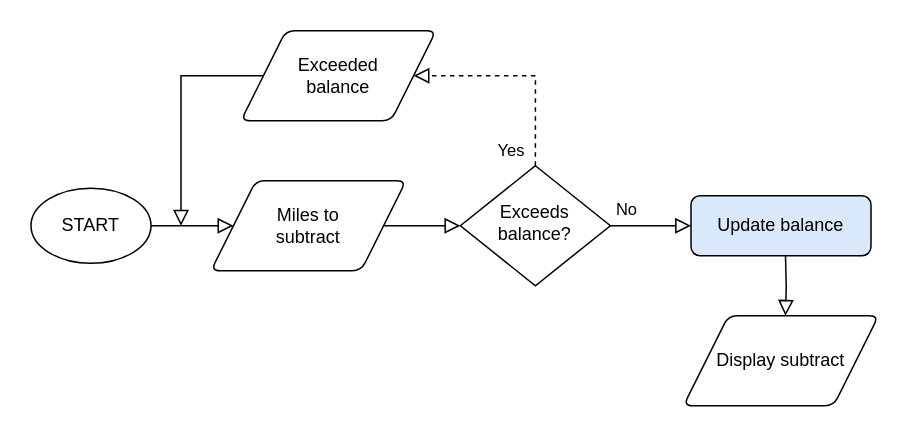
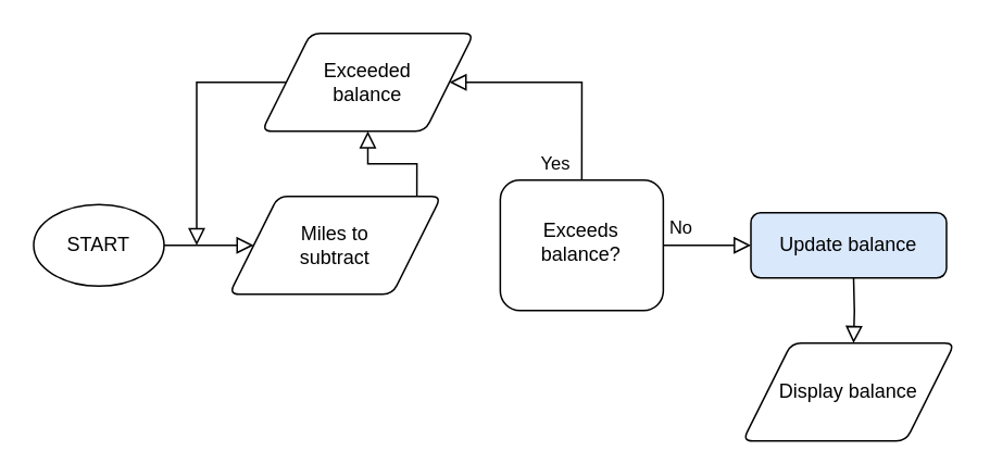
- <mxCell id="11" value="Yes" style="rounded=0;html=1;jettySize=auto;orthogonalLoop=1;fontSize=11;endArrow=block;endFill=0;endSize=8;strokeWidth=1;shadow=0;labelBackgroundColor=none;edgeStyle=orthogonalEdgeStyle;exitX=0.5;exitY=0;exitDx=0;exitDy=0;entryX=1;entryY=0.5;entryDx=0;entryDy=0;dashed=1;" edge="1" parent="1" source="10" target="12"><mxGeometry x="-0.859" y="16" relative="1" as="geometry"><mxPoint as="offset" /><mxPoint x="66.25" y="100" as="sourcePoint" /><mxPoint x="220" y="0" as="targetPoint" /><Array as="points"><mxPoint x="356" y="50" /></Array></mxGeometry></mxCell>
+ <mxCell id="11" value="Yes" style="rounded=0;html=1;jettySize=auto;orthogonalLoop=1;fontSize=11;endArrow=block;endFill=0;endSize=8;strokeWidth=1;shadow=0;labelBackgroundColor=none;edgeStyle=orthogonalEdgeStyle;exitX=0.5;exitY=0;exitDx=0;exitDy=0;entryX=1;entryY=0.5;entryDx=0;entryDy=0;" edge="1" parent="1" source="10" target="12"><mxGeometry x="-0.859" y="16" relative="1" as="geometry"><mxPoint as="offset" /><mxPoint x="66.25" y="100" as="sourcePoint" /><mxPoint x="220" y="0" as="targetPoint" /><Array as="points"><mxPoint x="356" y="50" /></Array></mxGeometry></mxCell>
- <mxCell id="5" value="" style="rounded=0;html=1;jettySize=auto;orthogonalLoop=1;fontSize=11;endArrow=block;endFill=0;endSize=8;strokeWidth=1;shadow=0;labelBackgroundColor=none;edgeStyle=orthogonalEdgeStyle;exitX=1;exitY=0.5;exitDx=0;exitDy=0;entryX=0;entryY=0.5;entryDx=0;entryDy=0;" edge="1" parent="1" source="8" target="10"><mxGeometry relative="1" as="geometry"><mxPoint x="181.25" y="540" as="sourcePoint" /><mxPoint x="185" y="590" as="targetPoint" /></mxGeometry></mxCell>
+ <mxCell id="5" value="" style="rounded=0;html=1;jettySize=auto;orthogonalLoop=1;fontSize=11;endArrow=block;endFill=0;endSize=8;strokeWidth=1;shadow=0;labelBackgroundColor=none;edgeStyle=orthogonalEdgeStyle;exitX=1;exitY=0.5;exitDx=0;exitDy=0;" edge="1" parent="1" source="8" target="12"><mxGeometry relative="1" as="geometry"><mxPoint x="181.25" y="540" as="sourcePoint" /><mxPoint x="185" y="590" as="targetPoint" /></mxGeometry></mxCell>
- <mxCell id="10" value="Exceeds&lt;br&gt;balance?" style="rhombus;whiteSpace=wrap;html=1;shadow=0;fontFamily=Helvetica;fontSize=12;align=center;strokeWidth=1;spacing=6;spacingTop=-4;" vertex="1" parent="1"><mxGeometry x="306.25" y="110" width="100" height="80" as="geometry" /></mxCell>
+ <mxCell id="10" value="Exceeds&lt;br&gt;balance?" style="whiteSpace=wrap;html=1;shadow=0;fontFamily=Helvetica;fontSize=12;align=center;strokeWidth=1;spacing=6;spacingTop=-4;rounded=1;" vertex="1" parent="1"><mxGeometry x="306.25" y="110" width="100" height="80" as="geometry" /></mxCell>
- <mxCell id="9" value="Display subtract" style="shape=parallelogram;html=1;strokeWidth=1;perimeter=parallelogramPerimeter;whiteSpace=wrap;rounded=1;arcSize=12;size=0.23;strokeColor=default;align=center;" vertex="1" parent="1"><mxGeometry x="455" y="210" width="130" height="60" as="geometry" /></mxCell>
+ <mxCell id="9" value="Display balance" style="shape=parallelogram;html=1;strokeWidth=1;perimeter=parallelogramPerimeter;whiteSpace=wrap;rounded=1;arcSize=12;size=0.23;strokeColor=default;align=center;" vertex="1" parent="1"><mxGeometry x="455" y="210" width="130" height="60" as="geometry" /></mxCell>
